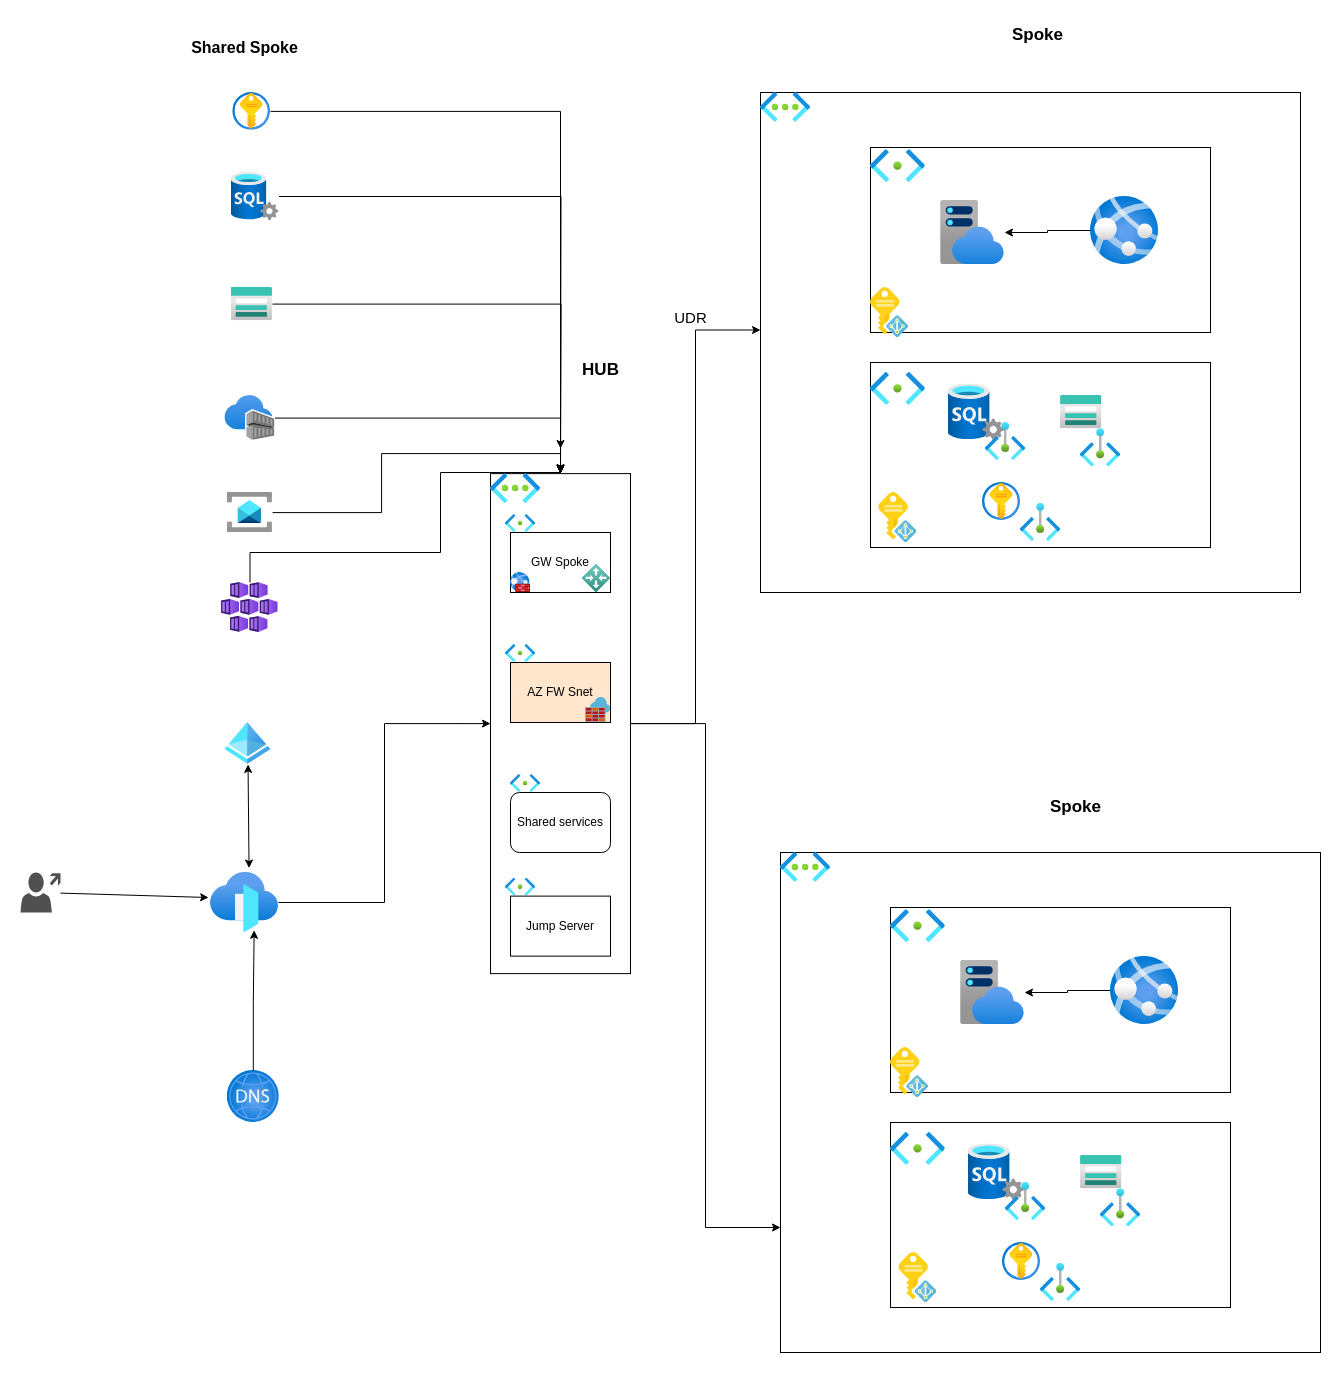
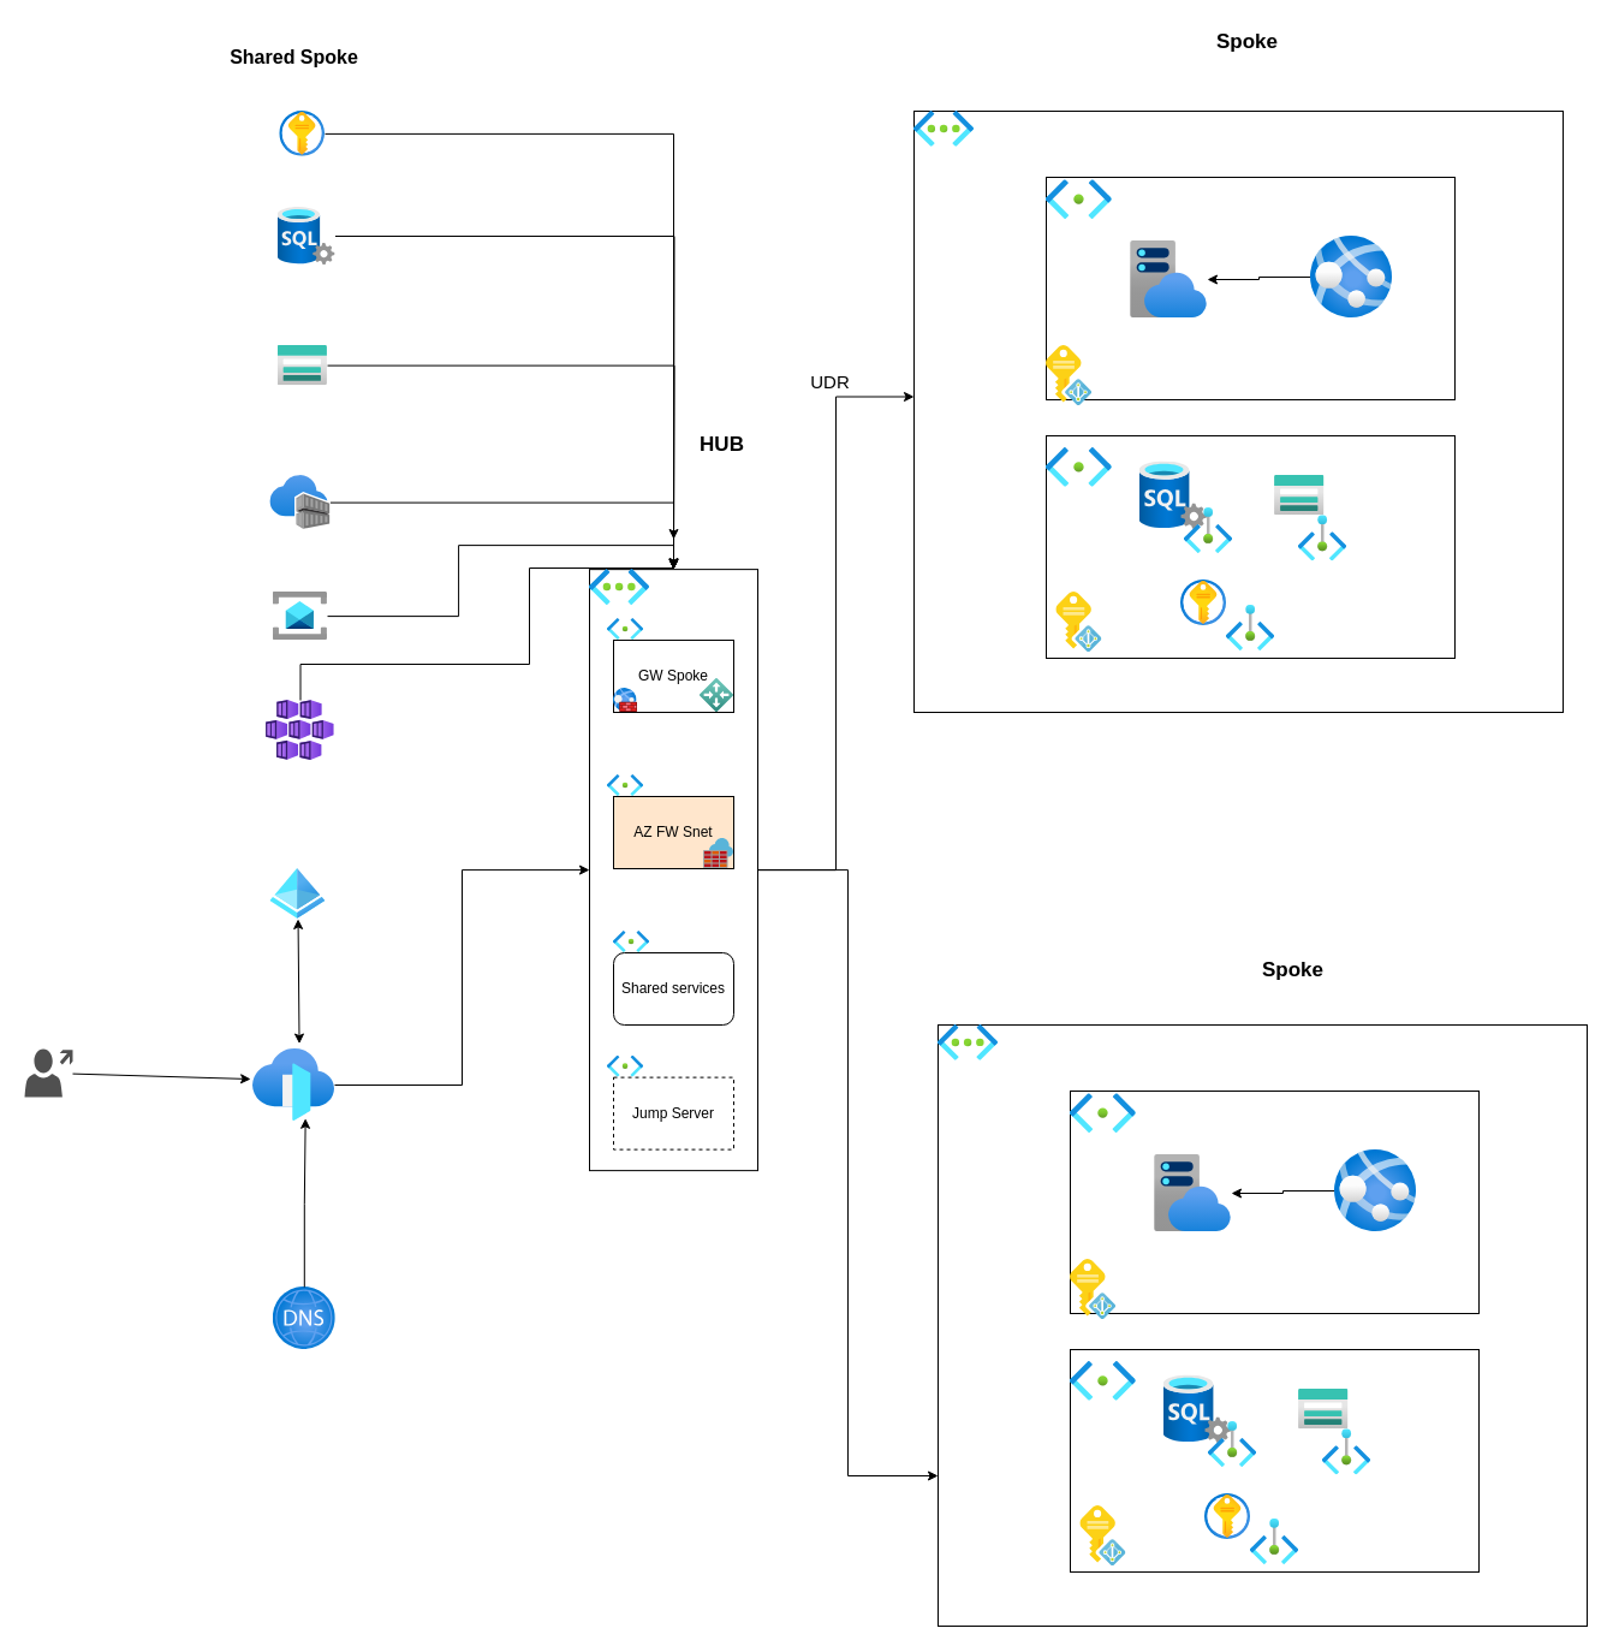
- <mxCell id="25" value="Jump Server" style="rounded=0;whiteSpace=wrap;html=1;" vertex="1" parent="1"><mxGeometry x="510" y="895.62" width="100" height="60" as="geometry" /></mxCell>
+ <mxCell id="25" value="Jump Server" style="rounded=0;whiteSpace=wrap;html=1;dashed=1;" vertex="1" parent="1"><mxGeometry x="510" y="895.62" width="100" height="60" as="geometry" /></mxCell>
